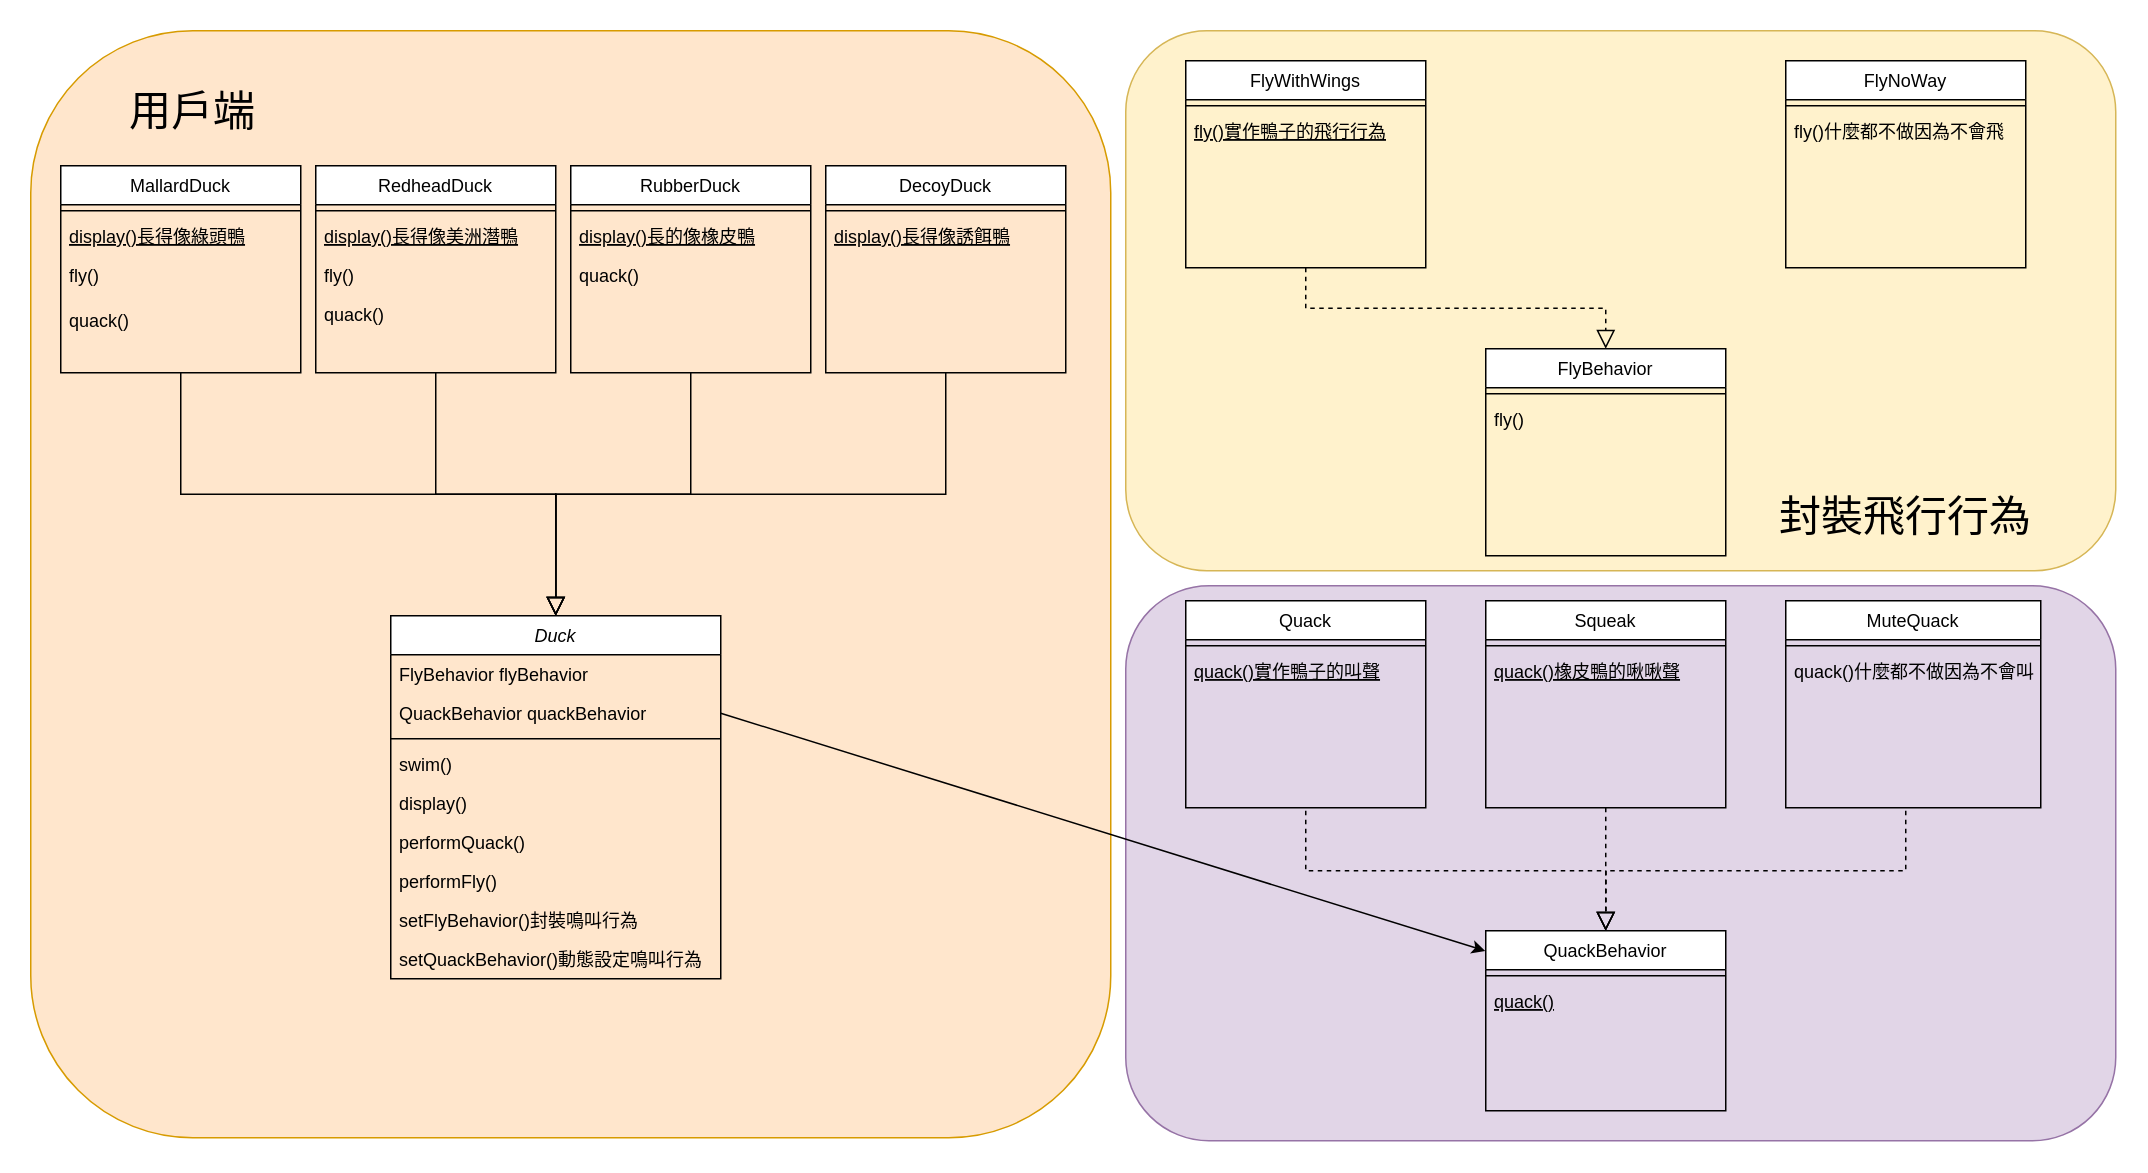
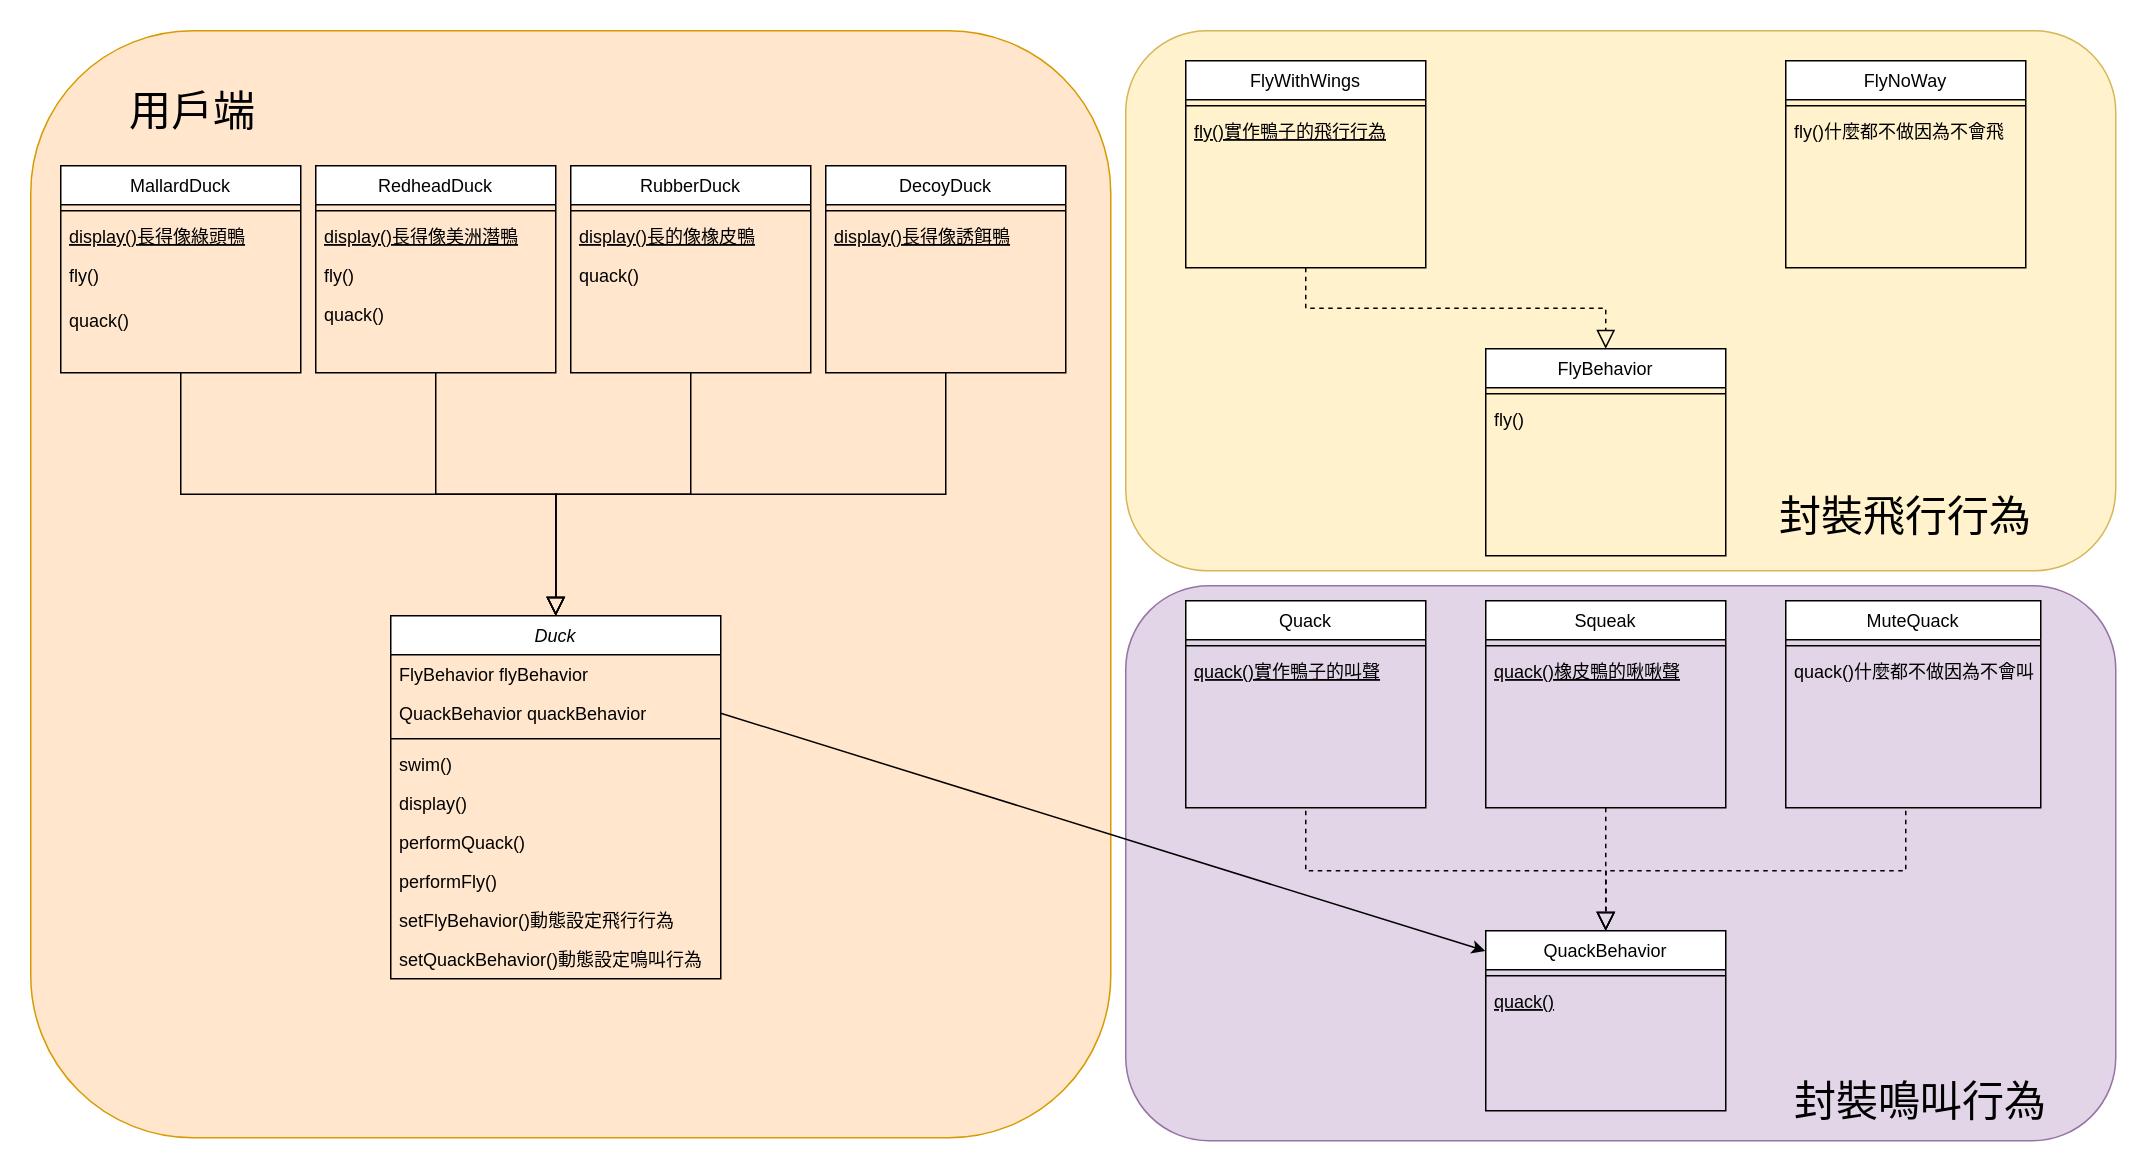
- <mxCell id="13" value="setFlyBehavior()封裝鳴叫行為" style="text;align=left;verticalAlign=top;spacingLeft=4;spacingRight=4;overflow=hidden;rotatable=0;points=[[0,0.5],[1,0.5]];portConstraint=eastwest;labelBackgroundColor=none;" vertex="1" parent="5"><mxGeometry y="190" width="220" height="26" as="geometry" /></mxCell>
+ <mxCell id="13" value="setFlyBehavior()動態設定飛行行為" style="text;align=left;verticalAlign=top;spacingLeft=4;spacingRight=4;overflow=hidden;rotatable=0;points=[[0,0.5],[1,0.5]];portConstraint=eastwest;labelBackgroundColor=none;" vertex="1" parent="5"><mxGeometry y="190" width="220" height="26" as="geometry" /></mxCell>
+ <mxCell id="64" value="封裝鳴叫行為" style="text;align=left;verticalAlign=top;spacingLeft=4;spacingRight=4;overflow=hidden;rotatable=0;points=[[0,0.5],[1,0.5]];portConstraint=eastwest;rounded=0;shadow=0;html=0;labelBackgroundColor=none;fontSize=28;" vertex="1" parent="1"><mxGeometry x="1190" y="710" width="220" height="40" as="geometry" /></mxCell>
